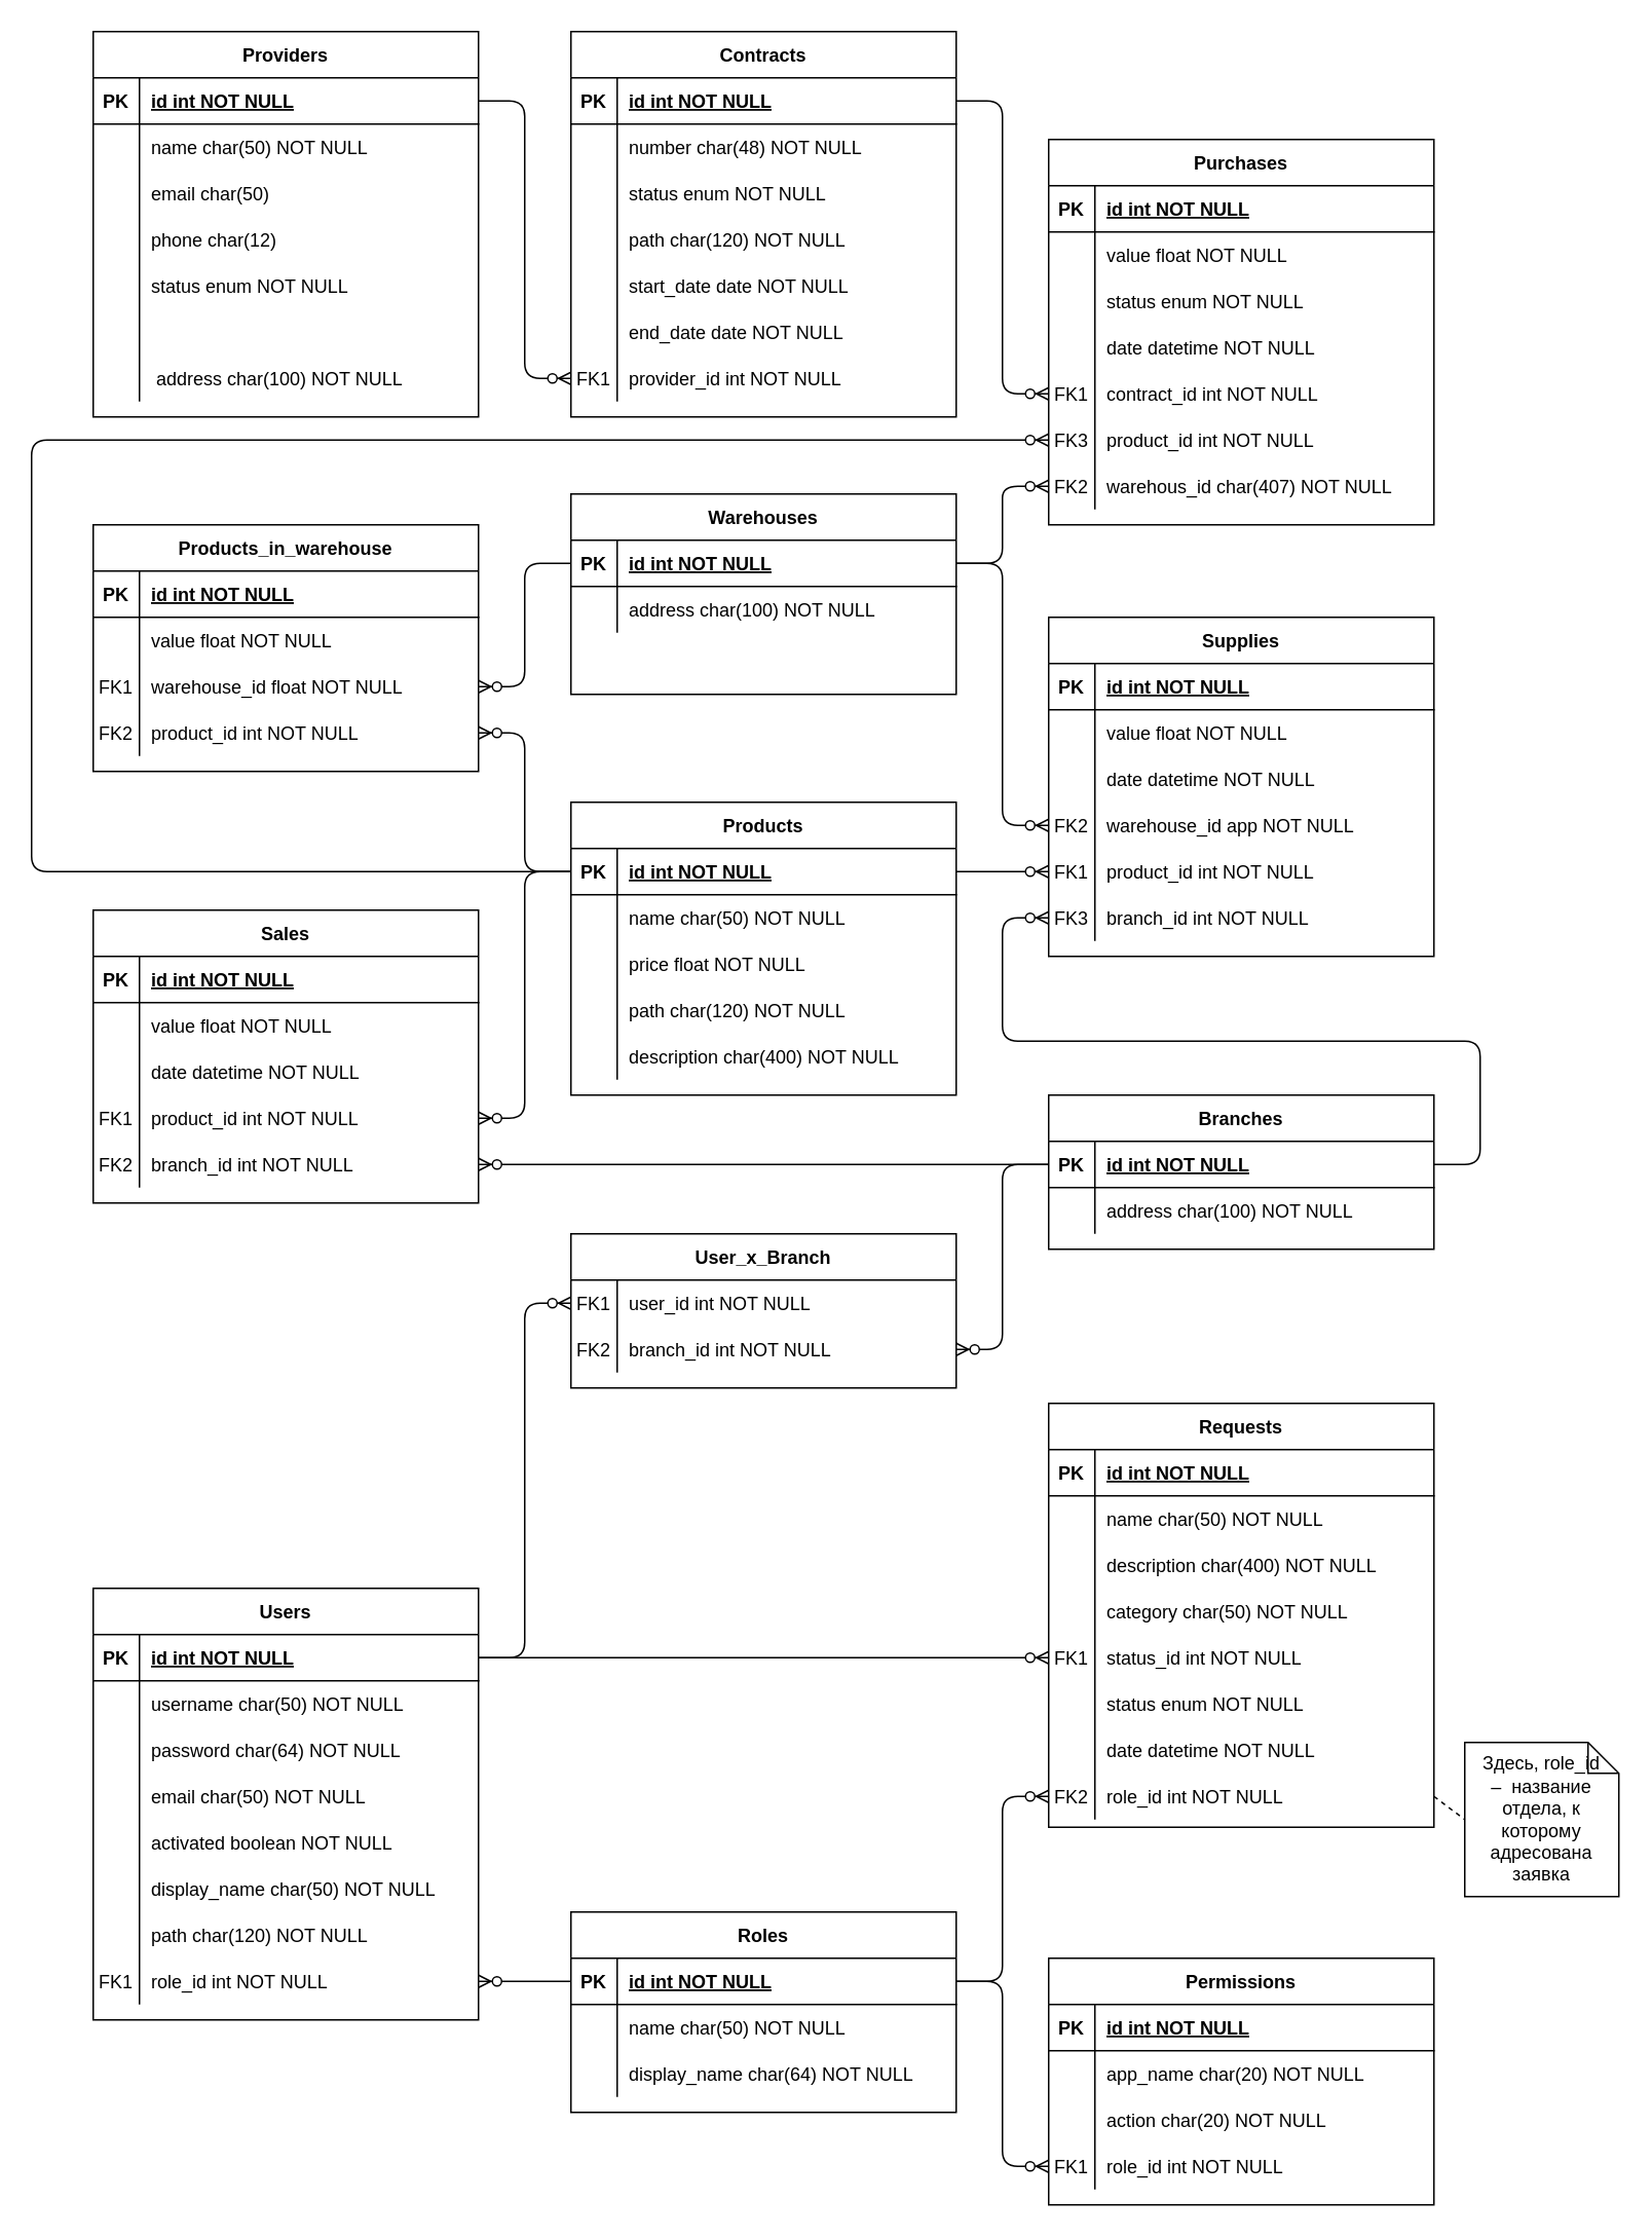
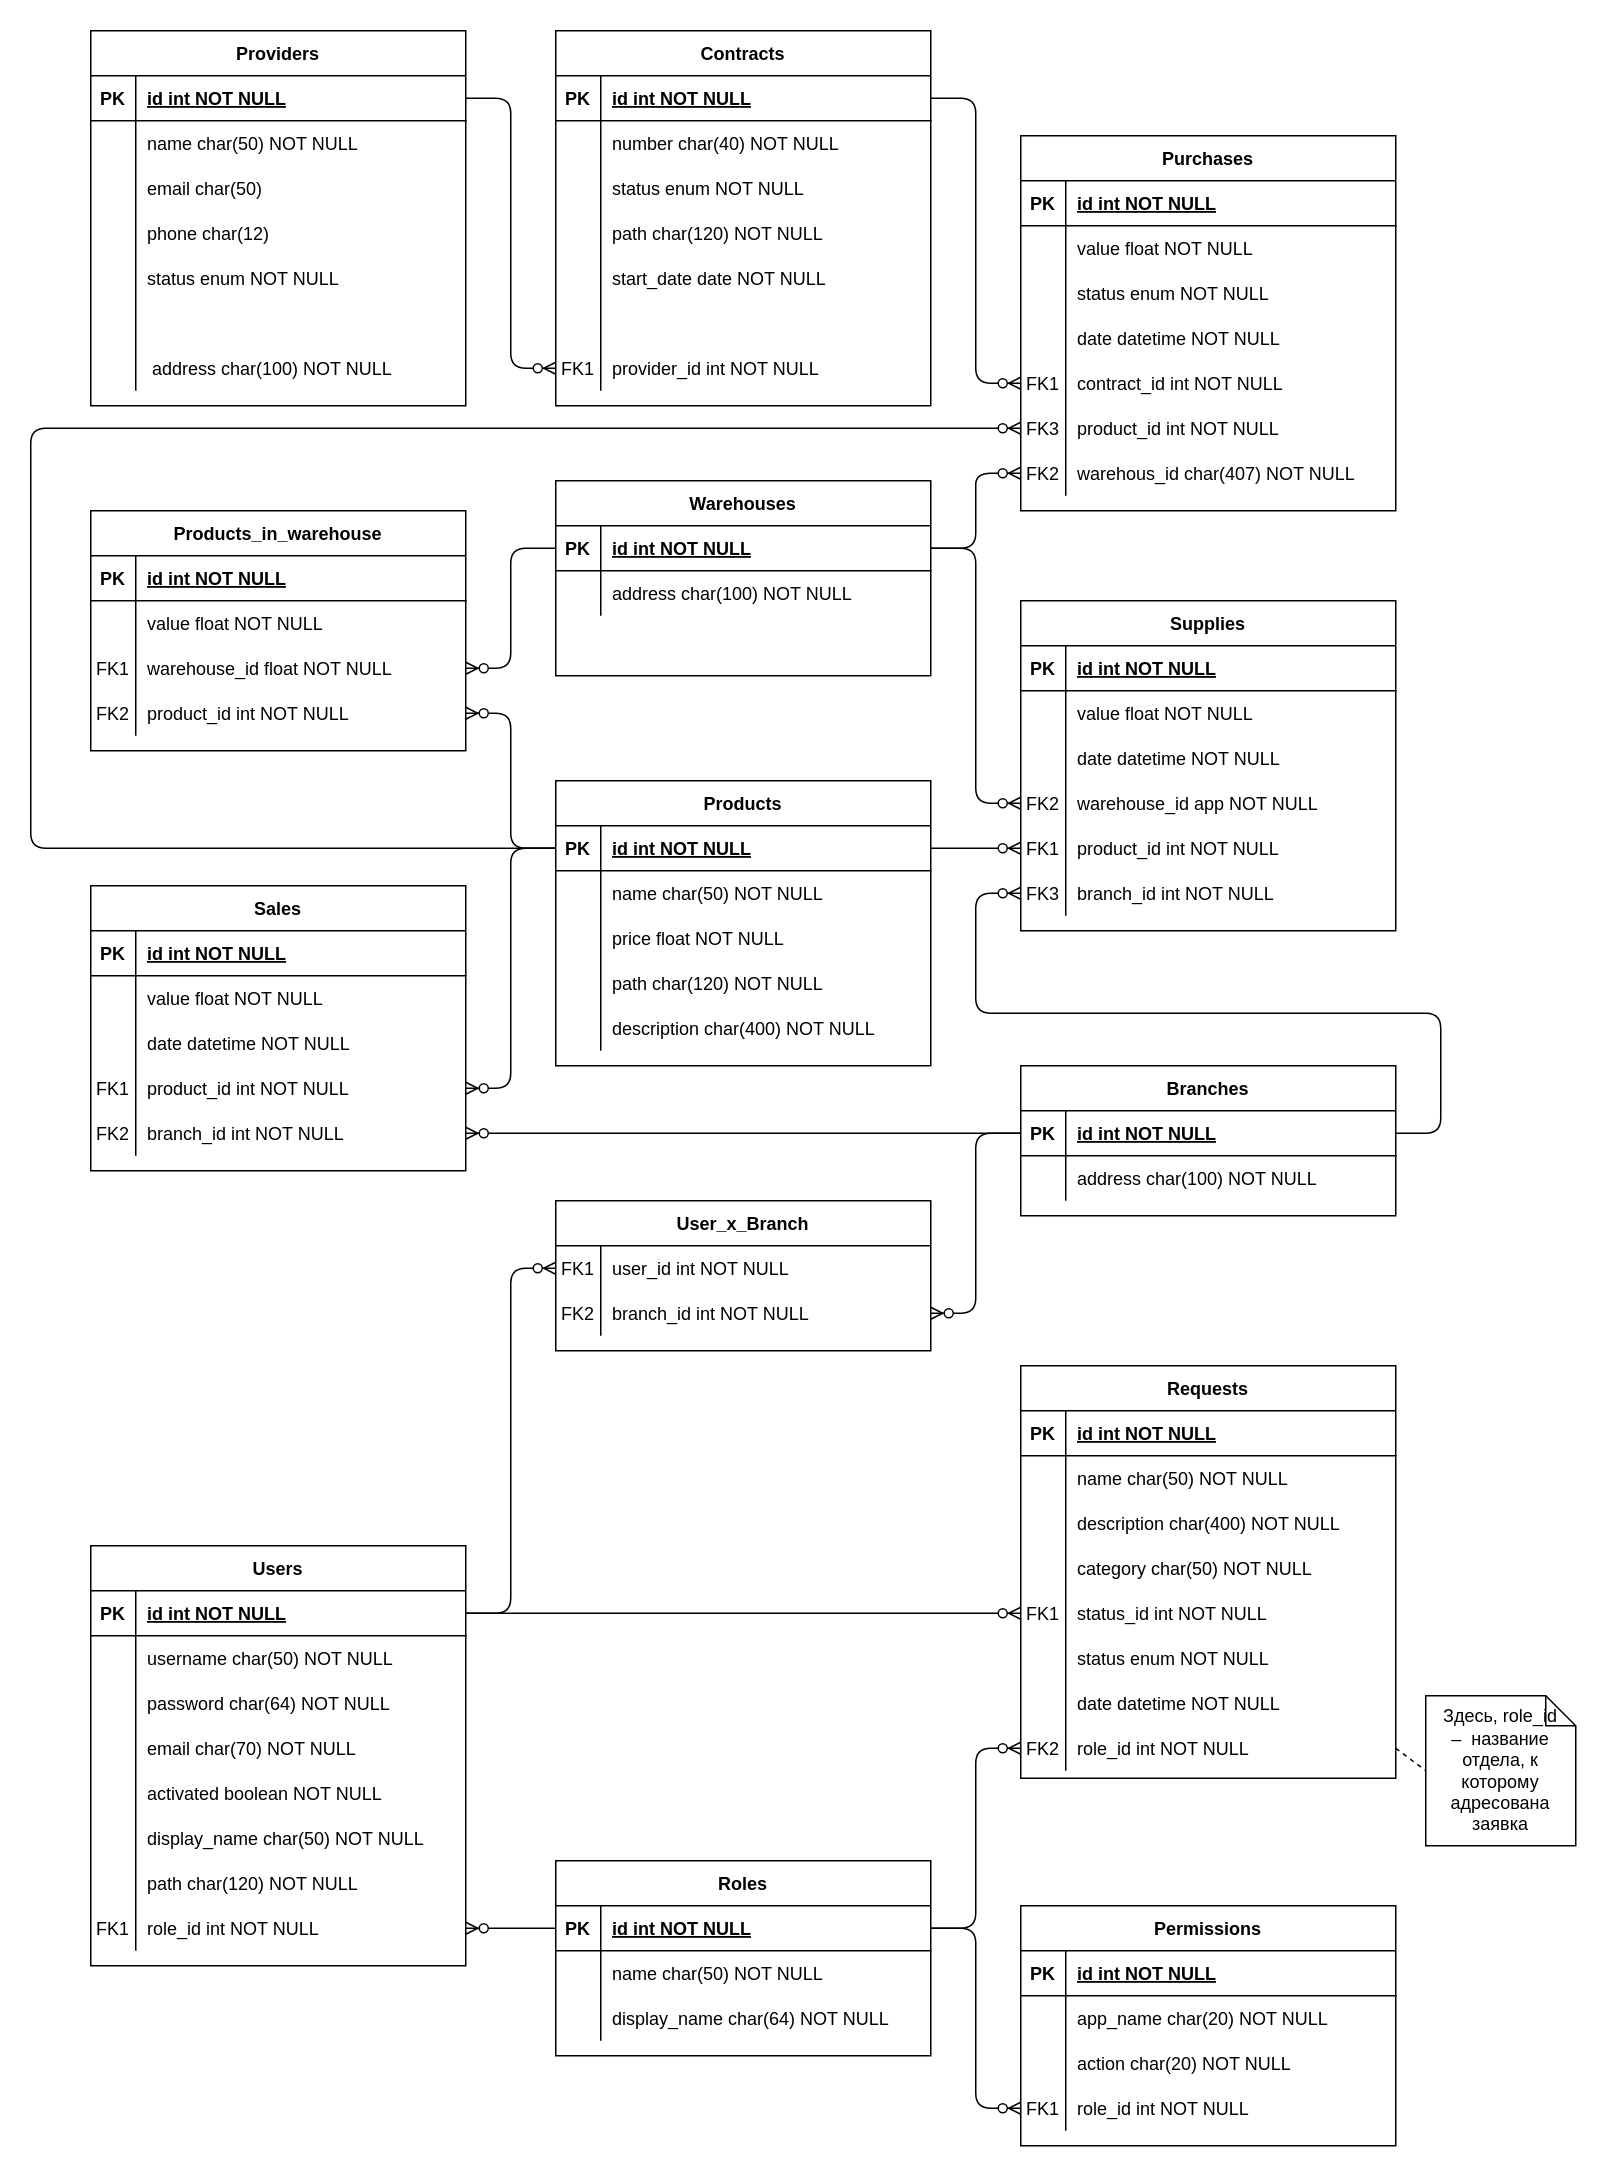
- <mxCell id="79" value="number char(48) NOT NULL" style="shape=partialRectangle;overflow=hidden;connectable=0;fillColor=none;top=0;left=0;bottom=0;right=0;align=left;spacingLeft=6;" parent="77" vertex="1"><mxGeometry x="30" width="220" height="30" as="geometry" /></mxCell>
+ <mxCell id="79" value="number char(40) NOT NULL" style="shape=partialRectangle;overflow=hidden;connectable=0;fillColor=none;top=0;left=0;bottom=0;right=0;align=left;spacingLeft=6;" parent="77" vertex="1"><mxGeometry x="30" width="220" height="30" as="geometry" /></mxCell>
- <mxCell id="91" value="end_date date NOT NULL" style="shape=partialRectangle;overflow=hidden;connectable=0;fillColor=none;top=0;left=0;bottom=0;right=0;align=left;spacingLeft=6;" parent="89" vertex="1"><mxGeometry x="30" width="220" height="30" as="geometry" /></mxCell>
- <mxCell id="19" value="email char(50) NOT NULL" style="shape=partialRectangle;overflow=hidden;connectable=0;fillColor=none;top=0;left=0;bottom=0;right=0;align=left;spacingLeft=6;" parent="17" vertex="1"><mxGeometry x="30" width="220" height="30" as="geometry" /></mxCell>
+ <mxCell id="19" value="email char(70) NOT NULL" style="shape=partialRectangle;overflow=hidden;connectable=0;fillColor=none;top=0;left=0;bottom=0;right=0;align=left;spacingLeft=6;" parent="17" vertex="1"><mxGeometry x="30" width="220" height="30" as="geometry" /></mxCell>
